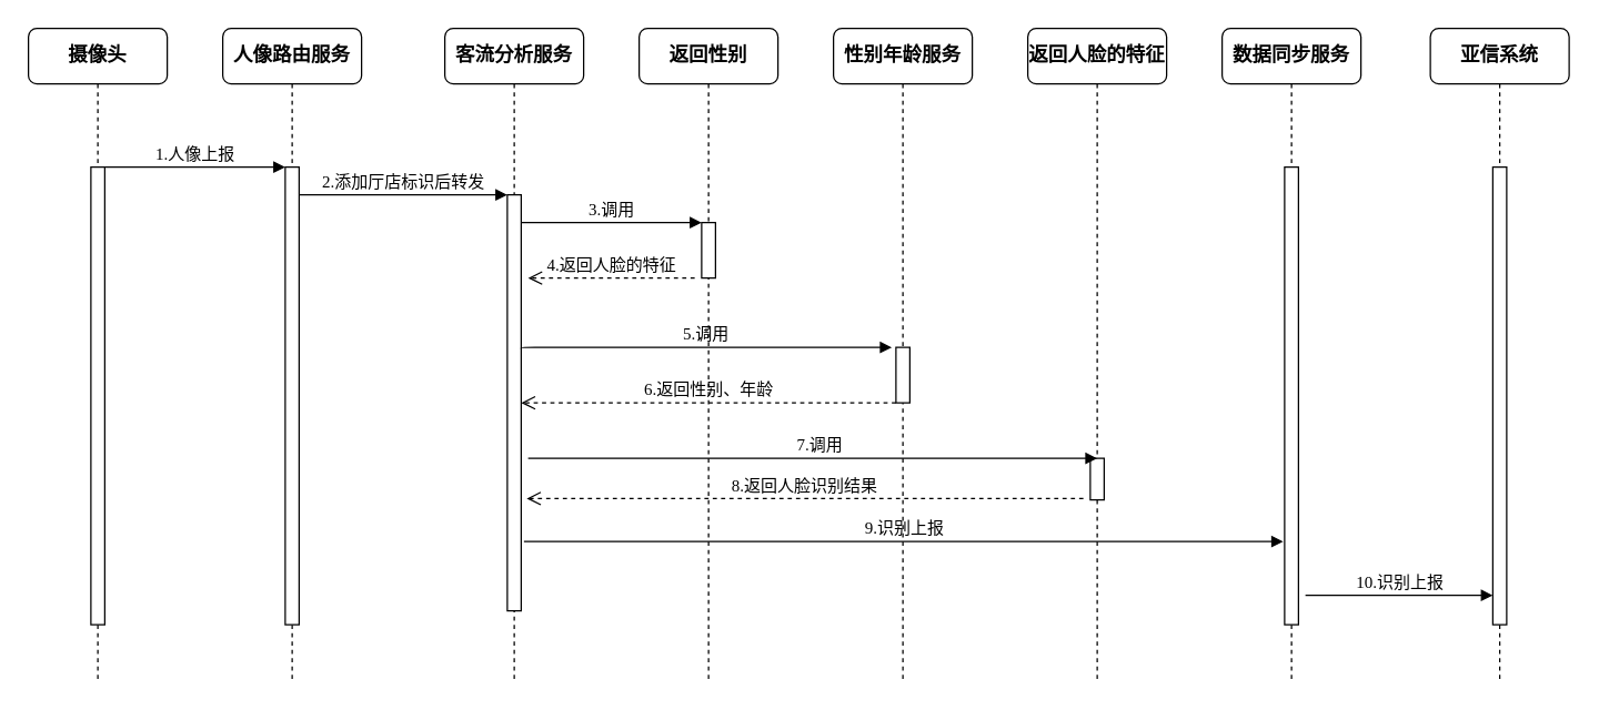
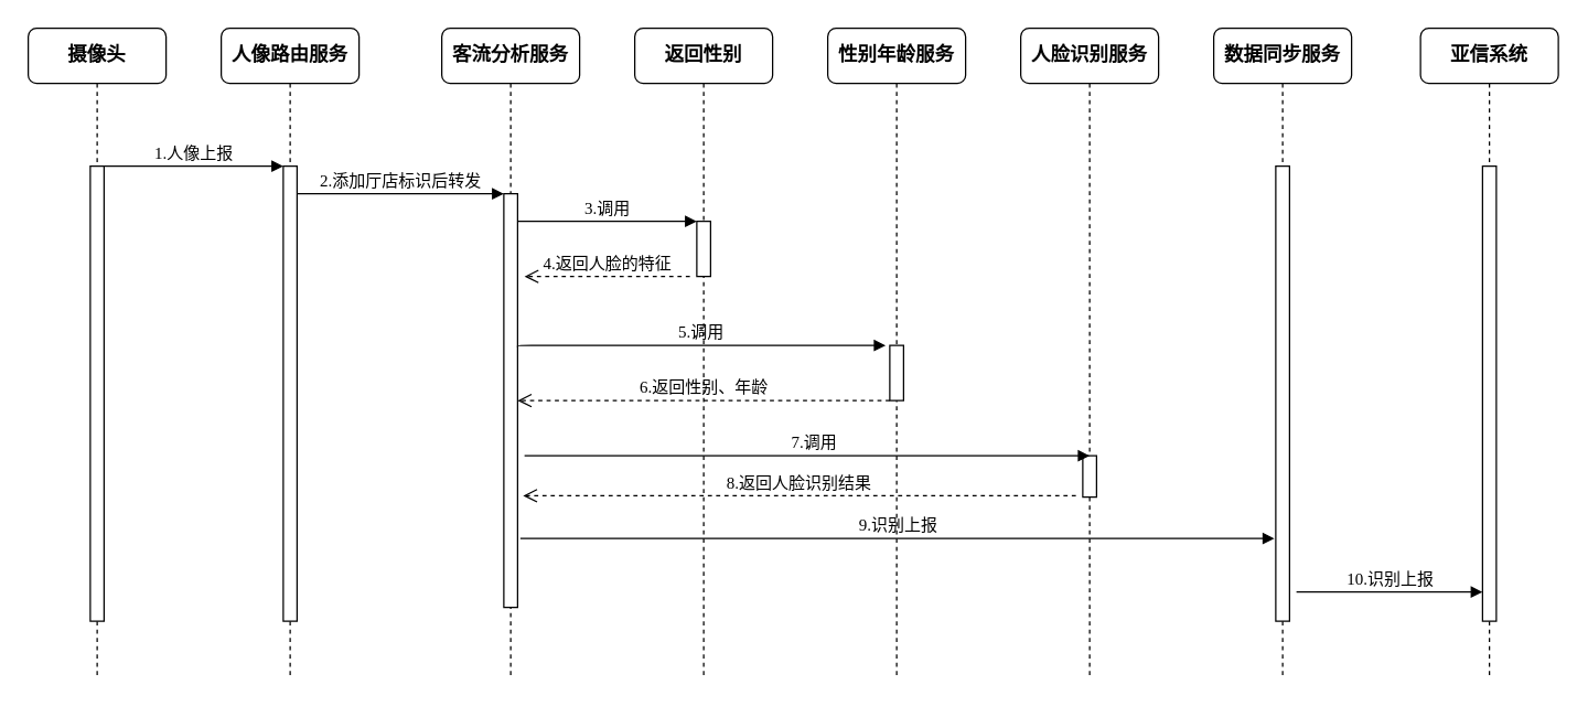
- <mxCell id="10" value="&lt;b&gt;&lt;font style=&quot;font-size: 14px&quot;&gt;返回人脸的特征&lt;/font&gt;&lt;/b&gt;" style="shape=umlLifeline;perimeter=lifelinePerimeter;whiteSpace=wrap;html=1;container=1;collapsible=0;recursiveResize=0;outlineConnect=0;rounded=1;shadow=0;comic=0;labelBackgroundColor=none;strokeColor=#000000;strokeWidth=1;fillColor=#FFFFFF;fontFamily=Verdana;fontSize=12;fontColor=#000000;align=center;" parent="1" vertex="1"><mxGeometry x="740" y="20" width="100" height="470" as="geometry" /></mxCell>
+ <mxCell id="10" value="&lt;b&gt;&lt;font style=&quot;font-size: 14px&quot;&gt;人脸识别服务&lt;/font&gt;&lt;/b&gt;" style="shape=umlLifeline;perimeter=lifelinePerimeter;whiteSpace=wrap;html=1;container=1;collapsible=0;recursiveResize=0;outlineConnect=0;rounded=1;shadow=0;comic=0;labelBackgroundColor=none;strokeColor=#000000;strokeWidth=1;fillColor=#FFFFFF;fontFamily=Verdana;fontSize=12;fontColor=#000000;align=center;" parent="1" vertex="1"><mxGeometry x="740" y="20" width="100" height="470" as="geometry" /></mxCell>
